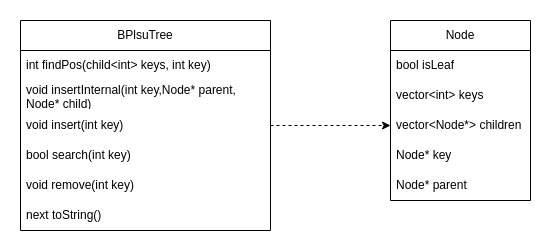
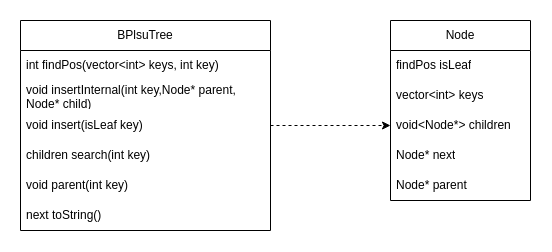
- <mxCell id="3" value="int findPos(child&amp;lt;int&amp;gt; keys, int key)" style="text;strokeColor=none;fillColor=none;align=left;verticalAlign=middle;spacingLeft=4;spacingRight=4;overflow=hidden;points=[[0,0.5],[1,0.5]];portConstraint=eastwest;rotatable=0;whiteSpace=wrap;html=1;" vertex="1" parent="2"><mxGeometry y="30" width="250" height="30" as="geometry" /></mxCell>
+ <mxCell id="3" value="int findPos(vector&amp;lt;int&amp;gt; keys, int key)" style="text;strokeColor=none;fillColor=none;align=left;verticalAlign=middle;spacingLeft=4;spacingRight=4;overflow=hidden;points=[[0,0.5],[1,0.5]];portConstraint=eastwest;rotatable=0;whiteSpace=wrap;html=1;" vertex="1" parent="2"><mxGeometry y="30" width="250" height="30" as="geometry" /></mxCell>
- <mxCell id="10" value="bool isLeaf" style="text;strokeColor=none;fillColor=none;align=left;verticalAlign=middle;spacingLeft=4;spacingRight=4;overflow=hidden;points=[[0,0.5],[1,0.5]];portConstraint=eastwest;rotatable=0;whiteSpace=wrap;html=1;" vertex="1" parent="9"><mxGeometry y="30" width="140" height="30" as="geometry" /></mxCell>
+ <mxCell id="10" value="findPos isLeaf" style="text;strokeColor=none;fillColor=none;align=left;verticalAlign=middle;spacingLeft=4;spacingRight=4;overflow=hidden;points=[[0,0.5],[1,0.5]];portConstraint=eastwest;rotatable=0;whiteSpace=wrap;html=1;" vertex="1" parent="9"><mxGeometry y="30" width="140" height="30" as="geometry" /></mxCell>
- <mxCell id="5" value="void insert(int key)" style="text;strokeColor=none;fillColor=none;align=left;verticalAlign=middle;spacingLeft=4;spacingRight=4;overflow=hidden;points=[[0,0.5],[1,0.5]];portConstraint=eastwest;rotatable=0;whiteSpace=wrap;html=1;" vertex="1" parent="2"><mxGeometry y="90" width="250" height="30" as="geometry" /></mxCell>
+ <mxCell id="5" value="void insert(isLeaf key)" style="text;strokeColor=none;fillColor=none;align=left;verticalAlign=middle;spacingLeft=4;spacingRight=4;overflow=hidden;points=[[0,0.5],[1,0.5]];portConstraint=eastwest;rotatable=0;whiteSpace=wrap;html=1;" vertex="1" parent="2"><mxGeometry y="90" width="250" height="30" as="geometry" /></mxCell>
- <mxCell id="12" value="vector&amp;lt;Node*&amp;gt; children" style="text;strokeColor=none;fillColor=none;align=left;verticalAlign=middle;spacingLeft=4;spacingRight=4;overflow=hidden;points=[[0,0.5],[1,0.5]];portConstraint=eastwest;rotatable=0;whiteSpace=wrap;html=1;" vertex="1" parent="9"><mxGeometry y="90" width="140" height="30" as="geometry" /></mxCell>
+ <mxCell id="12" value="void&amp;lt;Node*&amp;gt; children" style="text;strokeColor=none;fillColor=none;align=left;verticalAlign=middle;spacingLeft=4;spacingRight=4;overflow=hidden;points=[[0,0.5],[1,0.5]];portConstraint=eastwest;rotatable=0;whiteSpace=wrap;html=1;" vertex="1" parent="9"><mxGeometry y="90" width="140" height="30" as="geometry" /></mxCell>
- <mxCell id="6" value="bool search(int key)" style="text;strokeColor=none;fillColor=none;align=left;verticalAlign=middle;spacingLeft=4;spacingRight=4;overflow=hidden;points=[[0,0.5],[1,0.5]];portConstraint=eastwest;rotatable=0;whiteSpace=wrap;html=1;" vertex="1" parent="2"><mxGeometry y="120" width="250" height="30" as="geometry" /></mxCell>
+ <mxCell id="6" value="children search(int key)" style="text;strokeColor=none;fillColor=none;align=left;verticalAlign=middle;spacingLeft=4;spacingRight=4;overflow=hidden;points=[[0,0.5],[1,0.5]];portConstraint=eastwest;rotatable=0;whiteSpace=wrap;html=1;" vertex="1" parent="2"><mxGeometry y="120" width="250" height="30" as="geometry" /></mxCell>
- <mxCell id="13" value="Node* key" style="text;strokeColor=none;fillColor=none;align=left;verticalAlign=middle;spacingLeft=4;spacingRight=4;overflow=hidden;points=[[0,0.5],[1,0.5]];portConstraint=eastwest;rotatable=0;whiteSpace=wrap;html=1;" vertex="1" parent="9"><mxGeometry y="120" width="140" height="30" as="geometry" /></mxCell>
+ <mxCell id="13" value="Node* next" style="text;strokeColor=none;fillColor=none;align=left;verticalAlign=middle;spacingLeft=4;spacingRight=4;overflow=hidden;points=[[0,0.5],[1,0.5]];portConstraint=eastwest;rotatable=0;whiteSpace=wrap;html=1;" vertex="1" parent="9"><mxGeometry y="120" width="140" height="30" as="geometry" /></mxCell>
- <mxCell id="7" value="void remove(int key)" style="text;strokeColor=none;fillColor=none;align=left;verticalAlign=middle;spacingLeft=4;spacingRight=4;overflow=hidden;points=[[0,0.5],[1,0.5]];portConstraint=eastwest;rotatable=0;whiteSpace=wrap;html=1;" vertex="1" parent="2"><mxGeometry y="150" width="250" height="30" as="geometry" /></mxCell>
+ <mxCell id="7" value="void parent(int key)" style="text;strokeColor=none;fillColor=none;align=left;verticalAlign=middle;spacingLeft=4;spacingRight=4;overflow=hidden;points=[[0,0.5],[1,0.5]];portConstraint=eastwest;rotatable=0;whiteSpace=wrap;html=1;" vertex="1" parent="2"><mxGeometry y="150" width="250" height="30" as="geometry" /></mxCell>
